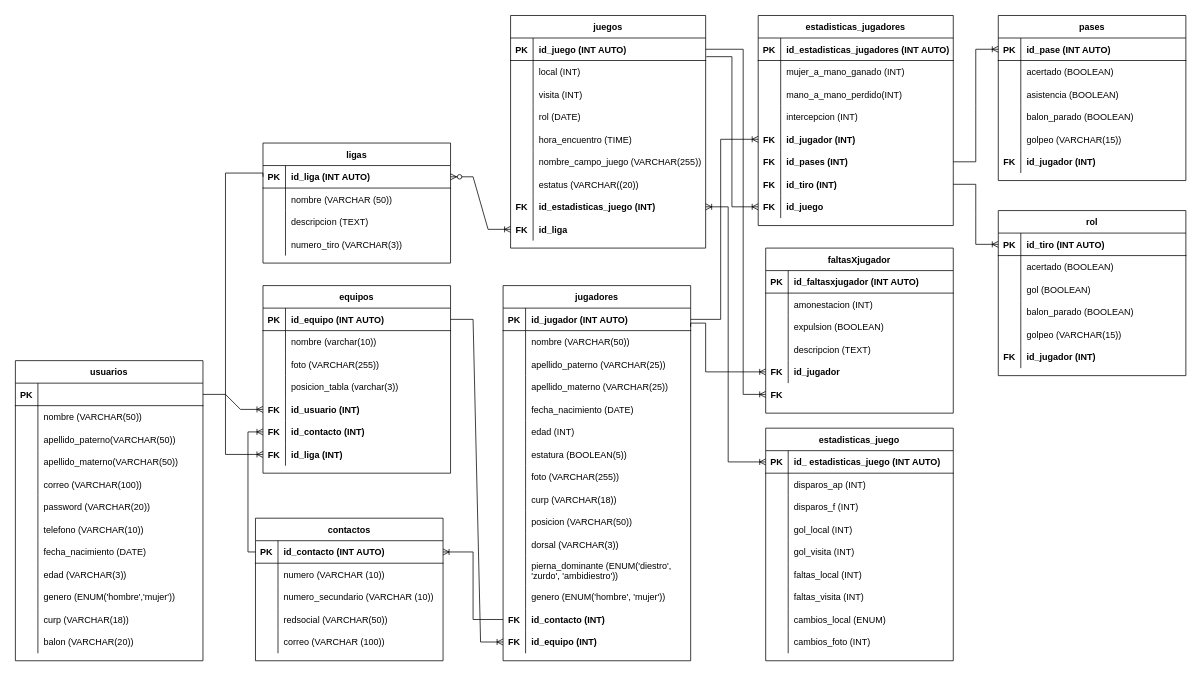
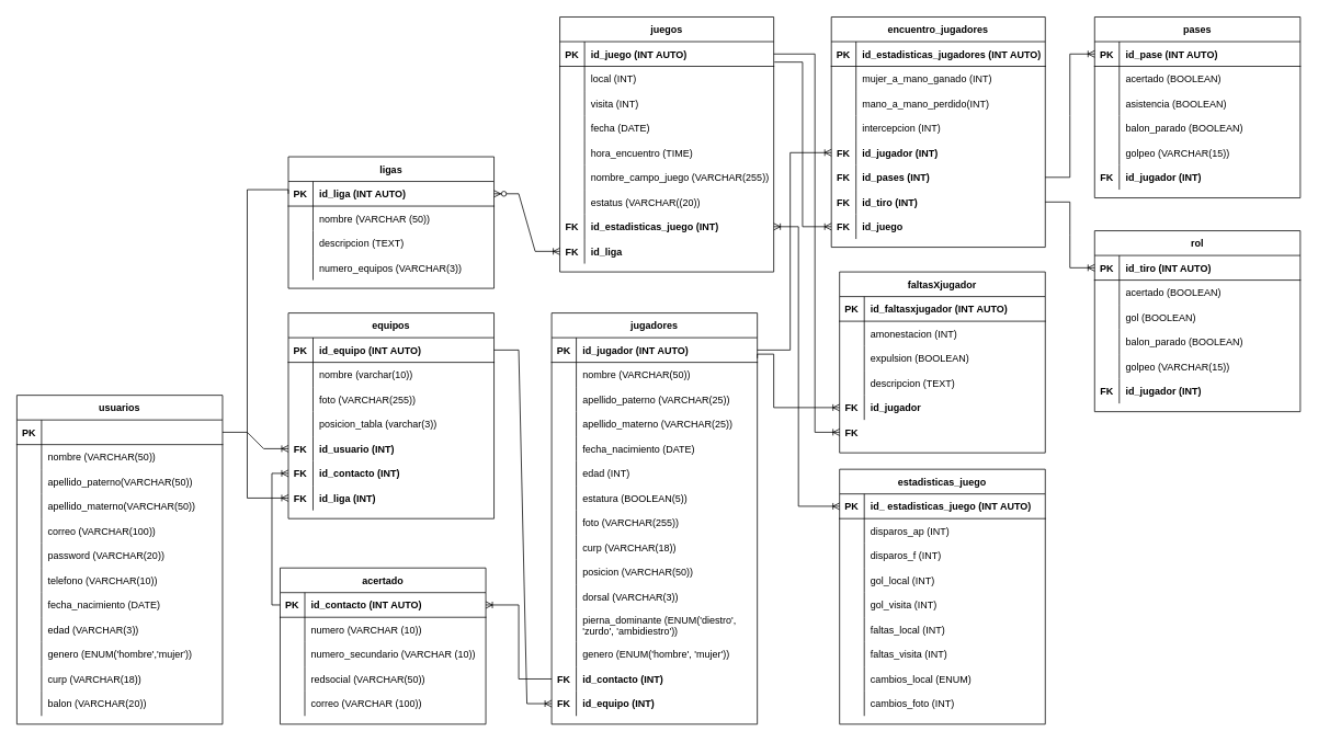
- <mxCell id="173" value="estadisticas_jugadores" style="shape=table;startSize=30;container=1;collapsible=1;childLayout=tableLayout;fixedRows=1;rowLines=0;fontStyle=1;align=center;resizeLast=1;" parent="1" vertex="1"><mxGeometry x="1010" y="20" width="260" height="280" as="geometry" /></mxCell>
+ <mxCell id="173" value="encuentro_jugadores" style="shape=table;startSize=30;container=1;collapsible=1;childLayout=tableLayout;fixedRows=1;rowLines=0;fontStyle=1;align=center;resizeLast=1;" parent="1" vertex="1"><mxGeometry x="1010" y="20" width="260" height="280" as="geometry" /></mxCell>
- <mxCell id="111" value="rol (DATE)" style="shape=partialRectangle;overflow=hidden;connectable=0;fillColor=none;top=0;left=0;bottom=0;right=0;align=left;spacingLeft=6;" parent="109" vertex="1"><mxGeometry x="30" width="230" height="30" as="geometry"><mxRectangle width="230" height="30" as="alternateBounds" /></mxGeometry></mxCell>
+ <mxCell id="111" value="fecha (DATE)" style="shape=partialRectangle;overflow=hidden;connectable=0;fillColor=none;top=0;left=0;bottom=0;right=0;align=left;spacingLeft=6;" parent="109" vertex="1"><mxGeometry x="30" width="230" height="30" as="geometry"><mxRectangle width="230" height="30" as="alternateBounds" /></mxGeometry></mxCell>
- <mxCell id="30" value="numero_tiro (VARCHAR(3))" style="shape=partialRectangle;overflow=hidden;connectable=0;fillColor=none;top=0;left=0;bottom=0;right=0;align=left;spacingLeft=6;" parent="28" vertex="1"><mxGeometry x="30" width="220" height="30" as="geometry"><mxRectangle width="220" height="30" as="alternateBounds" /></mxGeometry></mxCell>
+ <mxCell id="30" value="numero_equipos (VARCHAR(3))" style="shape=partialRectangle;overflow=hidden;connectable=0;fillColor=none;top=0;left=0;bottom=0;right=0;align=left;spacingLeft=6;" parent="28" vertex="1"><mxGeometry x="30" width="220" height="30" as="geometry"><mxRectangle width="220" height="30" as="alternateBounds" /></mxGeometry></mxCell>
- <mxCell id="2" value="contactos" style="shape=table;startSize=30;container=1;collapsible=1;childLayout=tableLayout;fixedRows=1;rowLines=0;fontStyle=1;align=center;resizeLast=1;" parent="1" vertex="1"><mxGeometry x="340" y="690" width="250" height="190" as="geometry" /></mxCell>
+ <mxCell id="2" value="acertado" style="shape=table;startSize=30;container=1;collapsible=1;childLayout=tableLayout;fixedRows=1;rowLines=0;fontStyle=1;align=center;resizeLast=1;" parent="1" vertex="1"><mxGeometry x="340" y="690" width="250" height="190" as="geometry" /></mxCell>
